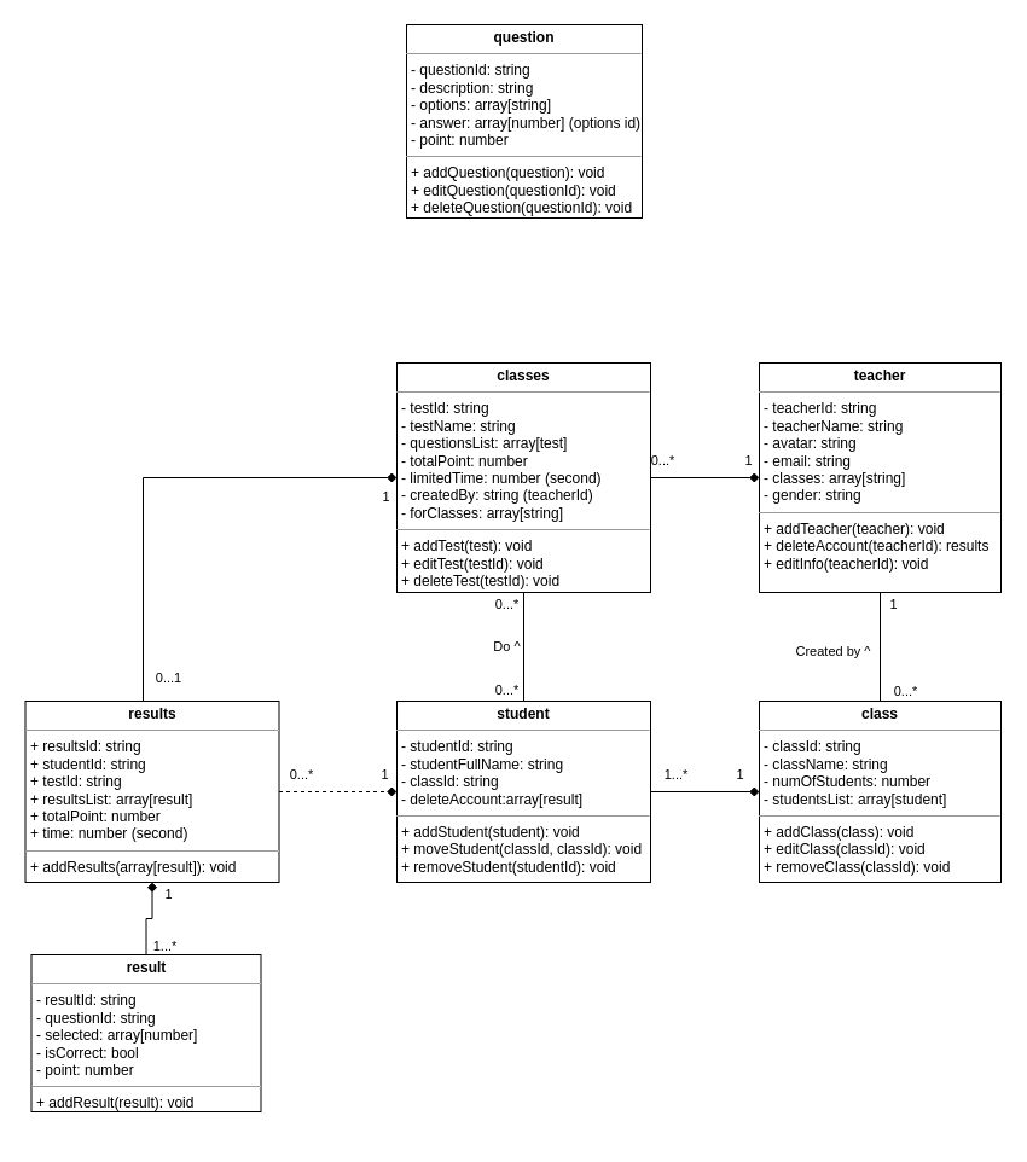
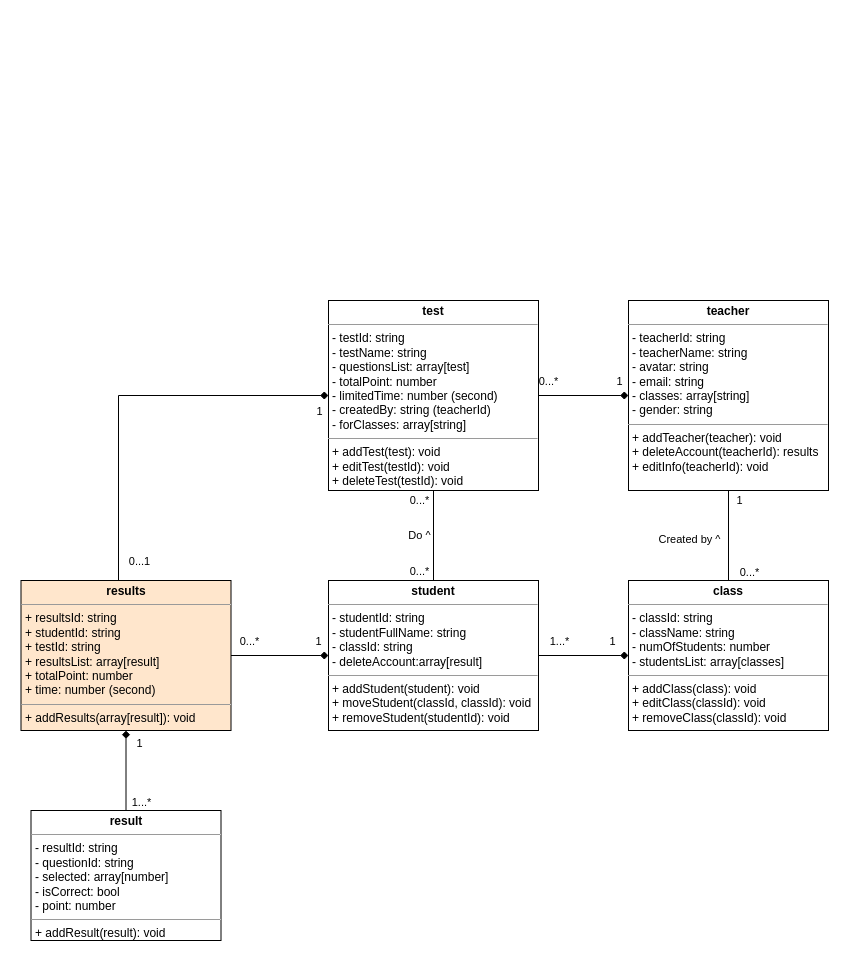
- <mxCell id="20" value="&lt;p style=&quot;margin: 0px ; margin-top: 4px ; text-align: center&quot;&gt;&lt;b&gt;question&lt;/b&gt;&lt;/p&gt;&lt;hr size=&quot;1&quot;&gt;&lt;p style=&quot;margin: 0px 0px 0px 4px&quot;&gt;- questionId: string&lt;/p&gt;&lt;p style=&quot;margin: 0px 0px 0px 4px&quot;&gt;- description: string&lt;/p&gt;&lt;p style=&quot;margin: 0px 0px 0px 4px&quot;&gt;- options: array[string]&lt;/p&gt;&lt;p style=&quot;margin: 0px 0px 0px 4px&quot;&gt;- answer: array[number] (options id)&lt;/p&gt;&lt;p style=&quot;margin: 0px 0px 0px 4px&quot;&gt;- point: number&lt;/p&gt;&lt;hr size=&quot;1&quot;&gt;&lt;p style=&quot;margin: 0px ; margin-left: 4px&quot;&gt;&lt;span&gt;+ addQuestion(question): void&lt;/span&gt;&lt;br&gt;&lt;/p&gt;&lt;p style=&quot;margin: 0px ; margin-left: 4px&quot;&gt;+ editQuestion(questionId): void&lt;/p&gt;&lt;p style=&quot;margin: 0px ; margin-left: 4px&quot;&gt;+ deleteQuestion(questionId): void&lt;/p&gt;" style="verticalAlign=top;align=left;overflow=fill;fontSize=12;fontFamily=Helvetica;html=1;" parent="1" vertex="1"><mxGeometry x="336" y="20" width="195" height="160" as="geometry" /></mxCell>
- <mxCell id="19" value="&lt;p style=&quot;margin: 0px ; margin-top: 4px ; text-align: center&quot;&gt;&lt;b&gt;classes&lt;/b&gt;&lt;/p&gt;&lt;hr size=&quot;1&quot;&gt;&lt;p style=&quot;margin: 0px ; margin-left: 4px&quot;&gt;- testId: string&lt;/p&gt;&lt;p style=&quot;margin: 0px ; margin-left: 4px&quot;&gt;- testName: string&lt;/p&gt;&lt;p style=&quot;margin: 0px ; margin-left: 4px&quot;&gt;- questionsList: array[test]&lt;/p&gt;&lt;p style=&quot;margin: 0px ; margin-left: 4px&quot;&gt;- totalPoint: number&lt;/p&gt;&lt;p style=&quot;margin: 0px ; margin-left: 4px&quot;&gt;- limitedTime: number (second)&lt;/p&gt;&lt;p style=&quot;margin: 0px ; margin-left: 4px&quot;&gt;- createdBy: string (teacherId)&lt;/p&gt;&lt;p style=&quot;margin: 0px ; margin-left: 4px&quot;&gt;- forClasses: array[string]&lt;/p&gt;&lt;hr size=&quot;1&quot;&gt;&lt;p style=&quot;margin: 0px 0px 0px 4px&quot;&gt;&lt;span&gt;+ addTest(test): void&lt;/span&gt;&lt;br&gt;&lt;/p&gt;&lt;p style=&quot;margin: 0px 0px 0px 4px&quot;&gt;+ editTest(testId): void&lt;/p&gt;&lt;p style=&quot;margin: 0px 0px 0px 4px&quot;&gt;+ deleteTest(testId): void&lt;/p&gt;" style="verticalAlign=top;align=left;overflow=fill;fontSize=12;fontFamily=Helvetica;html=1;" parent="1" vertex="1"><mxGeometry x="328" y="300" width="210" height="190" as="geometry" /></mxCell>
+ <mxCell id="19" value="&lt;p style=&quot;margin: 0px ; margin-top: 4px ; text-align: center&quot;&gt;&lt;b&gt;test&lt;/b&gt;&lt;/p&gt;&lt;hr size=&quot;1&quot;&gt;&lt;p style=&quot;margin: 0px ; margin-left: 4px&quot;&gt;- testId: string&lt;/p&gt;&lt;p style=&quot;margin: 0px ; margin-left: 4px&quot;&gt;- testName: string&lt;/p&gt;&lt;p style=&quot;margin: 0px ; margin-left: 4px&quot;&gt;- questionsList: array[test]&lt;/p&gt;&lt;p style=&quot;margin: 0px ; margin-left: 4px&quot;&gt;- totalPoint: number&lt;/p&gt;&lt;p style=&quot;margin: 0px ; margin-left: 4px&quot;&gt;- limitedTime: number (second)&lt;/p&gt;&lt;p style=&quot;margin: 0px ; margin-left: 4px&quot;&gt;- createdBy: string (teacherId)&lt;/p&gt;&lt;p style=&quot;margin: 0px ; margin-left: 4px&quot;&gt;- forClasses: array[string]&lt;/p&gt;&lt;hr size=&quot;1&quot;&gt;&lt;p style=&quot;margin: 0px 0px 0px 4px&quot;&gt;&lt;span&gt;+ addTest(test): void&lt;/span&gt;&lt;br&gt;&lt;/p&gt;&lt;p style=&quot;margin: 0px 0px 0px 4px&quot;&gt;+ editTest(testId): void&lt;/p&gt;&lt;p style=&quot;margin: 0px 0px 0px 4px&quot;&gt;+ deleteTest(testId): void&lt;/p&gt;" style="verticalAlign=top;align=left;overflow=fill;fontSize=12;fontFamily=Helvetica;html=1;" parent="1" vertex="1"><mxGeometry x="328" y="300" width="210" height="190" as="geometry" /></mxCell>
- <mxCell id="11" value="&lt;p style=&quot;margin: 0px ; margin-top: 4px ; text-align: center&quot;&gt;&lt;b&gt;class&lt;/b&gt;&lt;/p&gt;&lt;hr size=&quot;1&quot;&gt;&lt;p style=&quot;margin: 0px ; margin-left: 4px&quot;&gt;- classId: string&lt;/p&gt;&lt;p style=&quot;margin: 0px ; margin-left: 4px&quot;&gt;- className: string&lt;/p&gt;&lt;p style=&quot;margin: 0px ; margin-left: 4px&quot;&gt;- numOfStudents: number&lt;/p&gt;&lt;p style=&quot;margin: 0px ; margin-left: 4px&quot;&gt;- studentsList: array[student]&lt;/p&gt;&lt;hr size=&quot;1&quot;&gt;&lt;p style=&quot;margin: 0px ; margin-left: 4px&quot;&gt;&lt;span&gt;+ addClass(class): void&lt;/span&gt;&lt;br&gt;&lt;/p&gt;&lt;p style=&quot;margin: 0px 0px 0px 4px&quot;&gt;+ editClass(classId): void&lt;/p&gt;&lt;p style=&quot;margin: 0px 0px 0px 4px&quot;&gt;+ removeClass(classId): void&lt;/p&gt;" style="verticalAlign=top;align=left;overflow=fill;fontSize=12;fontFamily=Helvetica;html=1;" parent="1" vertex="1"><mxGeometry x="628" y="580" width="200" height="150" as="geometry" /></mxCell>
+ <mxCell id="11" value="&lt;p style=&quot;margin: 0px ; margin-top: 4px ; text-align: center&quot;&gt;&lt;b&gt;class&lt;/b&gt;&lt;/p&gt;&lt;hr size=&quot;1&quot;&gt;&lt;p style=&quot;margin: 0px ; margin-left: 4px&quot;&gt;- classId: string&lt;/p&gt;&lt;p style=&quot;margin: 0px ; margin-left: 4px&quot;&gt;- className: string&lt;/p&gt;&lt;p style=&quot;margin: 0px ; margin-left: 4px&quot;&gt;- numOfStudents: number&lt;/p&gt;&lt;p style=&quot;margin: 0px ; margin-left: 4px&quot;&gt;- studentsList: array[classes]&lt;/p&gt;&lt;hr size=&quot;1&quot;&gt;&lt;p style=&quot;margin: 0px ; margin-left: 4px&quot;&gt;&lt;span&gt;+ addClass(class): void&lt;/span&gt;&lt;br&gt;&lt;/p&gt;&lt;p style=&quot;margin: 0px 0px 0px 4px&quot;&gt;+ editClass(classId): void&lt;/p&gt;&lt;p style=&quot;margin: 0px 0px 0px 4px&quot;&gt;+ removeClass(classId): void&lt;/p&gt;" style="verticalAlign=top;align=left;overflow=fill;fontSize=12;fontFamily=Helvetica;html=1;" parent="1" vertex="1"><mxGeometry x="628" y="580" width="200" height="150" as="geometry" /></mxCell>
- <mxCell id="27" value="&lt;p style=&quot;margin: 0px ; margin-top: 4px ; text-align: center&quot;&gt;&lt;b&gt;results&lt;/b&gt;&lt;/p&gt;&lt;hr size=&quot;1&quot;&gt;&lt;p style=&quot;margin: 0px ; margin-left: 4px&quot;&gt;+ resultsId: string&lt;/p&gt;&lt;p style=&quot;margin: 0px ; margin-left: 4px&quot;&gt;+ studentId: string&lt;/p&gt;&lt;p style=&quot;margin: 0px ; margin-left: 4px&quot;&gt;+ testId: string&lt;/p&gt;&lt;p style=&quot;margin: 0px ; margin-left: 4px&quot;&gt;+ resultsList: array[result]&lt;/p&gt;&lt;p style=&quot;margin: 0px ; margin-left: 4px&quot;&gt;+ totalPoint: number&lt;/p&gt;&lt;p style=&quot;margin: 0px ; margin-left: 4px&quot;&gt;+ time: number (second)&lt;/p&gt;&lt;hr size=&quot;1&quot;&gt;&lt;p style=&quot;margin: 0px ; margin-left: 4px&quot;&gt;&lt;span&gt;+ addResults(array[result]): void&lt;/span&gt;&lt;br&gt;&lt;/p&gt;&lt;p style=&quot;margin: 0px ; margin-left: 4px&quot;&gt;&lt;br&gt;&lt;/p&gt;" style="verticalAlign=top;align=left;overflow=fill;fontSize=12;fontFamily=Helvetica;html=1;" parent="1" vertex="1"><mxGeometry x="20.5" y="580" width="210" height="150" as="geometry" /></mxCell>
+ <mxCell id="27" value="&lt;p style=&quot;margin: 0px ; margin-top: 4px ; text-align: center&quot;&gt;&lt;b&gt;results&lt;/b&gt;&lt;/p&gt;&lt;hr size=&quot;1&quot;&gt;&lt;p style=&quot;margin: 0px ; margin-left: 4px&quot;&gt;+ resultsId: string&lt;/p&gt;&lt;p style=&quot;margin: 0px ; margin-left: 4px&quot;&gt;+ studentId: string&lt;/p&gt;&lt;p style=&quot;margin: 0px ; margin-left: 4px&quot;&gt;+ testId: string&lt;/p&gt;&lt;p style=&quot;margin: 0px ; margin-left: 4px&quot;&gt;+ resultsList: array[result]&lt;/p&gt;&lt;p style=&quot;margin: 0px ; margin-left: 4px&quot;&gt;+ totalPoint: number&lt;/p&gt;&lt;p style=&quot;margin: 0px ; margin-left: 4px&quot;&gt;+ time: number (second)&lt;/p&gt;&lt;hr size=&quot;1&quot;&gt;&lt;p style=&quot;margin: 0px ; margin-left: 4px&quot;&gt;&lt;span&gt;+ addResults(array[result]): void&lt;/span&gt;&lt;br&gt;&lt;/p&gt;&lt;p style=&quot;margin: 0px ; margin-left: 4px&quot;&gt;&lt;br&gt;&lt;/p&gt;" style="verticalAlign=top;align=left;overflow=fill;fontSize=12;fontFamily=Helvetica;html=1;fillColor=#ffe6cc;" parent="1" vertex="1"><mxGeometry x="20.5" y="580" width="210" height="150" as="geometry" /></mxCell>
- <mxCell id="24" value="" style="edgeStyle=orthogonalEdgeStyle;rounded=0;orthogonalLoop=1;jettySize=auto;html=1;endArrow=diamond;endFill=1;dashed=1;" edge="1" parent="1" source="27" target="10"><mxGeometry relative="1" as="geometry" /></mxCell>
+ <mxCell id="24" value="" style="edgeStyle=orthogonalEdgeStyle;rounded=0;orthogonalLoop=1;jettySize=auto;html=1;endArrow=diamond;endFill=1;" edge="1" parent="1" source="27" target="10"><mxGeometry relative="1" as="geometry" /></mxCell>
- <mxCell id="31" value="&lt;p style=&quot;margin: 0px ; margin-top: 4px ; text-align: center&quot;&gt;&lt;b&gt;result&lt;/b&gt;&lt;/p&gt;&lt;hr size=&quot;1&quot;&gt;&lt;p style=&quot;margin: 0px ; margin-left: 4px&quot;&gt;- resultId: string&lt;/p&gt;&lt;p style=&quot;margin: 0px ; margin-left: 4px&quot;&gt;- questionId: string&lt;/p&gt;&lt;p style=&quot;margin: 0px ; margin-left: 4px&quot;&gt;- selected: array[number]&lt;/p&gt;&lt;p style=&quot;margin: 0px ; margin-left: 4px&quot;&gt;- isCorrect: bool&lt;/p&gt;&lt;p style=&quot;margin: 0px ; margin-left: 4px&quot;&gt;- point: number&lt;/p&gt;&lt;hr size=&quot;1&quot;&gt;&lt;p style=&quot;margin: 0px ; margin-left: 4px&quot;&gt;&lt;span&gt;+ addResult(result): void&lt;/span&gt;&lt;br&gt;&lt;/p&gt;" style="verticalAlign=top;align=left;overflow=fill;fontSize=12;fontFamily=Helvetica;html=1;" parent="1" vertex="1"><mxGeometry x="25.5" y="790" width="190" height="130" as="geometry" /></mxCell>
+ <mxCell id="31" value="&lt;p style=&quot;margin: 0px ; margin-top: 4px ; text-align: center&quot;&gt;&lt;b&gt;result&lt;/b&gt;&lt;/p&gt;&lt;hr size=&quot;1&quot;&gt;&lt;p style=&quot;margin: 0px ; margin-left: 4px&quot;&gt;- resultId: string&lt;/p&gt;&lt;p style=&quot;margin: 0px ; margin-left: 4px&quot;&gt;- questionId: string&lt;/p&gt;&lt;p style=&quot;margin: 0px ; margin-left: 4px&quot;&gt;- selected: array[number]&lt;/p&gt;&lt;p style=&quot;margin: 0px ; margin-left: 4px&quot;&gt;- isCorrect: bool&lt;/p&gt;&lt;p style=&quot;margin: 0px ; margin-left: 4px&quot;&gt;- point: number&lt;/p&gt;&lt;hr size=&quot;1&quot;&gt;&lt;p style=&quot;margin: 0px ; margin-left: 4px&quot;&gt;&lt;span&gt;+ addResult(result): void&lt;/span&gt;&lt;br&gt;&lt;/p&gt;" style="verticalAlign=top;align=left;overflow=fill;fontSize=12;fontFamily=Helvetica;html=1;" parent="1" vertex="1"><mxGeometry x="30.5" y="810" width="190" height="130" as="geometry" /></mxCell>
